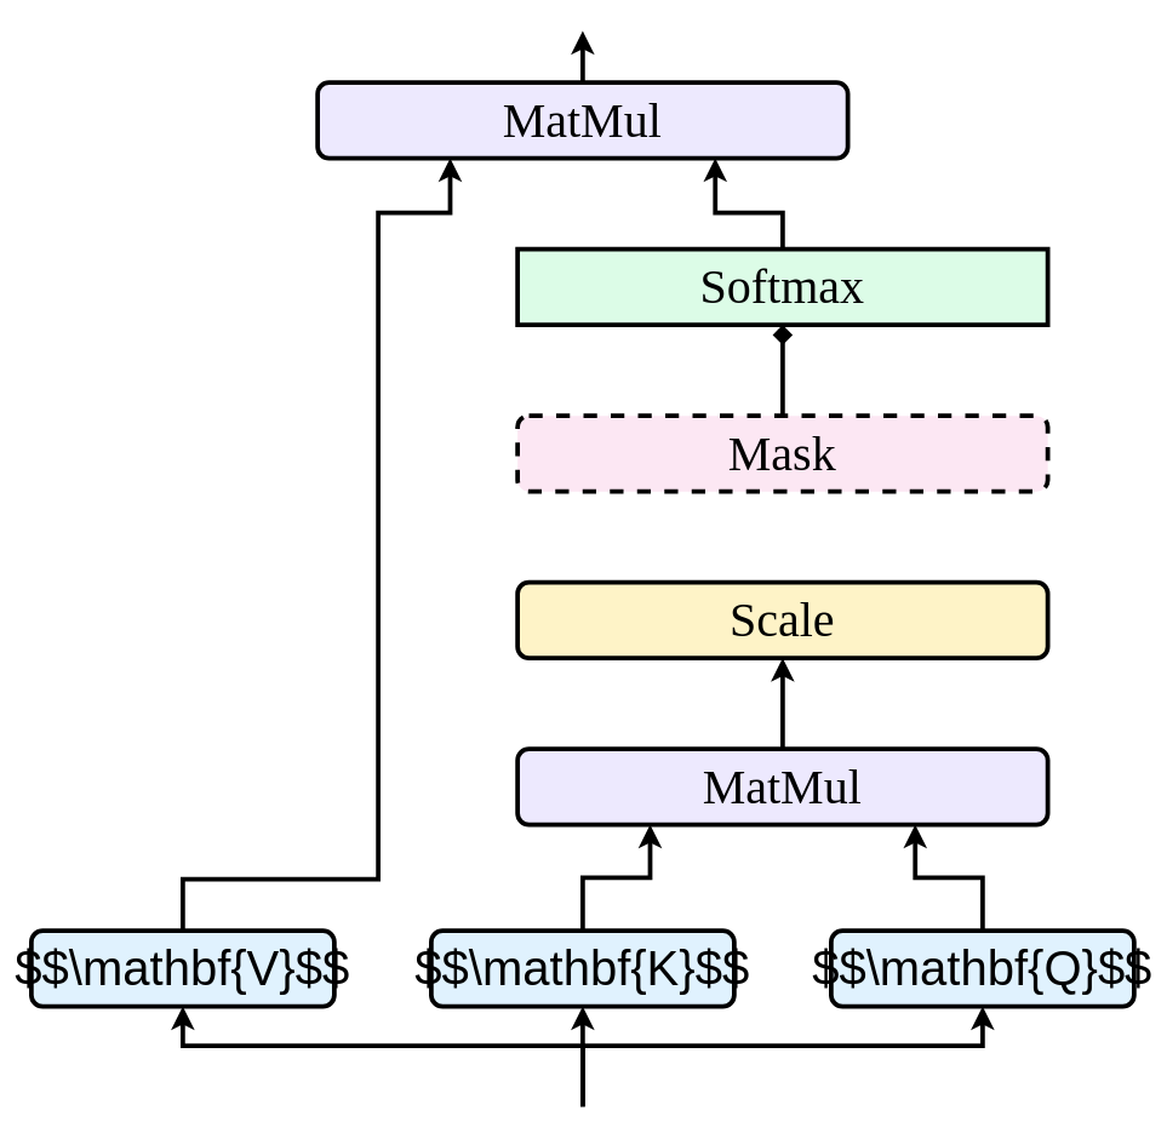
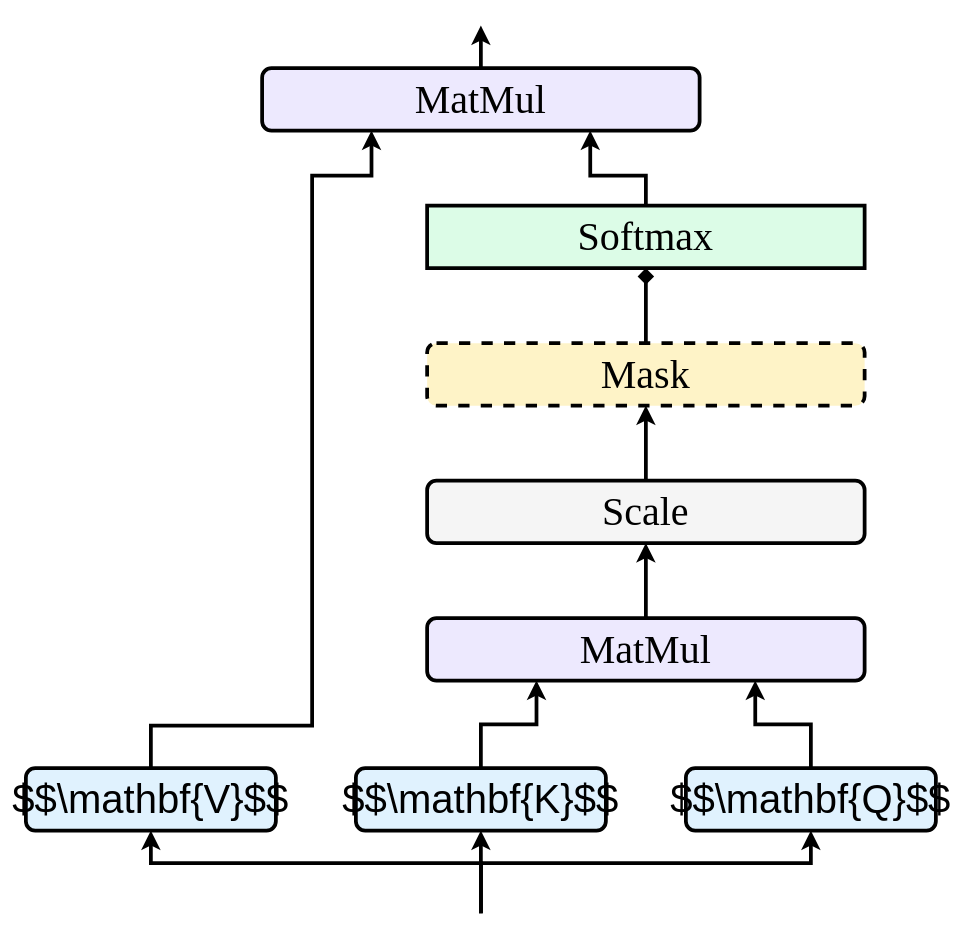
- <mxCell id="14" value="&lt;font&gt;Mask&lt;/font&gt;" style="rounded=1;whiteSpace=wrap;html=1;strokeWidth=3;fillColor=#fce7f3;fontSize=32;fontFamily=Tahoma;dashed=1;" parent="1" vertex="1"><mxGeometry x="341" y="274" width="350" height="50" as="geometry" /></mxCell>
+ <mxCell id="14" value="&lt;font&gt;Mask&lt;/font&gt;" style="rounded=1;whiteSpace=wrap;html=1;strokeWidth=3;fillColor=#fef3c7;fontSize=32;fontFamily=Tahoma;dashed=1;" parent="1" vertex="1"><mxGeometry x="341" y="274" width="350" height="50" as="geometry" /></mxCell>
+ <mxCell id="10" style="edgeStyle=orthogonalEdgeStyle;rounded=0;orthogonalLoop=1;jettySize=auto;html=1;exitX=0.5;exitY=0;exitDx=0;exitDy=0;entryX=0.5;entryY=1;entryDx=0;entryDy=0;strokeWidth=3;" parent="1" source="11" target="14" edge="1"><mxGeometry relative="1" as="geometry" /></mxCell>
- <mxCell id="11" value="&lt;font&gt;Scale&lt;/font&gt;" style="rounded=1;whiteSpace=wrap;html=1;strokeWidth=3;fillColor=#fef3c7;fontSize=32;fontFamily=Tahoma;" parent="1" vertex="1"><mxGeometry x="341" y="384" width="350" height="50" as="geometry" /></mxCell>
+ <mxCell id="11" value="&lt;font&gt;Scale&lt;/font&gt;" style="rounded=1;whiteSpace=wrap;html=1;strokeWidth=3;fillColor=#f5f5f5;fontSize=32;fontFamily=Tahoma;" parent="1" vertex="1"><mxGeometry x="341" y="384" width="350" height="50" as="geometry" /></mxCell>
